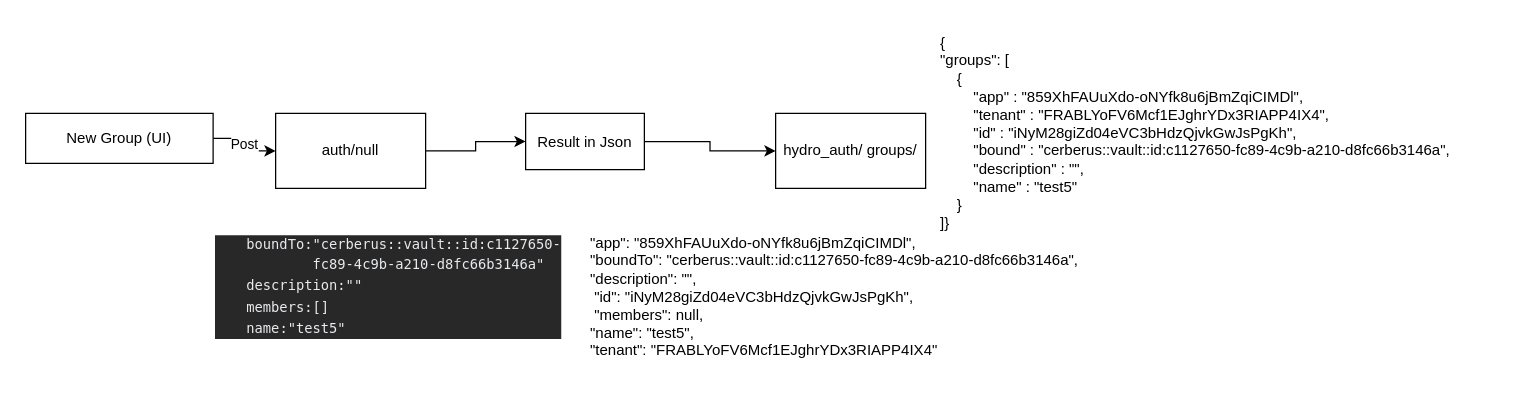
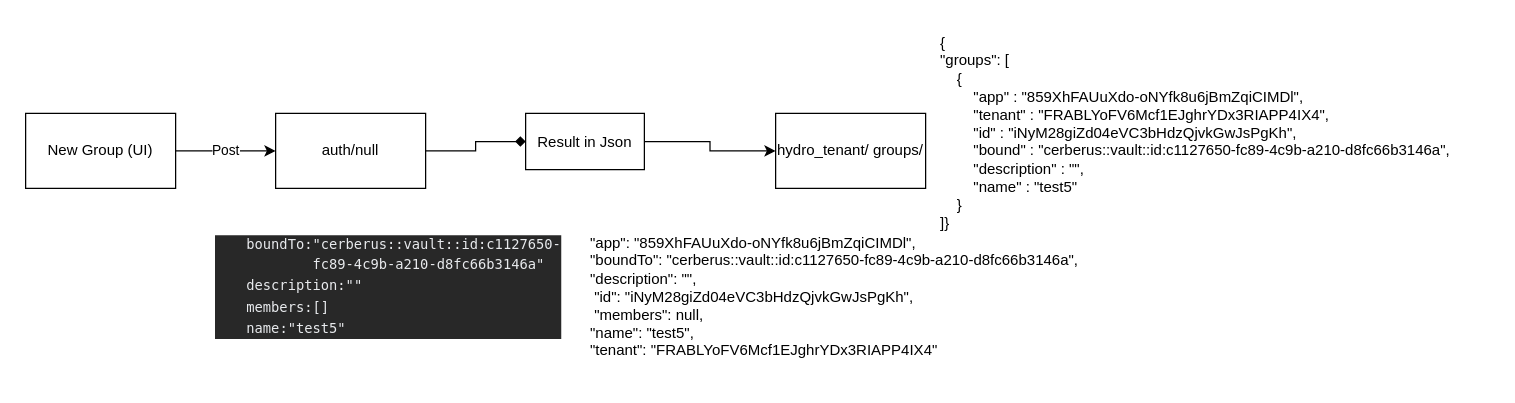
- <mxCell id="3" value="New Group (UI)" style="rounded=0;whiteSpace=wrap;html=1;" vertex="1" parent="1"><mxGeometry x="20" y="90" width="150" height="40" as="geometry" /></mxCell>
+ <mxCell id="3" value="New Group (UI)" style="rounded=0;whiteSpace=wrap;html=1;" vertex="1" parent="1"><mxGeometry x="20" y="90" width="120" height="60" as="geometry" /></mxCell>
- <mxCell id="4" value="" style="edgeStyle=orthogonalEdgeStyle;rounded=0;orthogonalLoop=1;jettySize=auto;html=1;" edge="1" parent="1" source="5" target="8"><mxGeometry relative="1" as="geometry" /></mxCell>
+ <mxCell id="4" value="" style="edgeStyle=orthogonalEdgeStyle;rounded=0;orthogonalLoop=1;jettySize=auto;html=1;endArrow=diamond;" edge="1" parent="1" source="5" target="8"><mxGeometry relative="1" as="geometry" /></mxCell>
- <mxCell id="10" value="hydro_auth/ groups/" style="rounded=0;whiteSpace=wrap;html=1;" vertex="1" parent="1"><mxGeometry x="620" y="90" width="120" height="60" as="geometry" /></mxCell>
+ <mxCell id="10" value="hydro_tenant/ groups/" style="rounded=0;whiteSpace=wrap;html=1;" vertex="1" parent="1"><mxGeometry x="620" y="90" width="120" height="60" as="geometry" /></mxCell>
